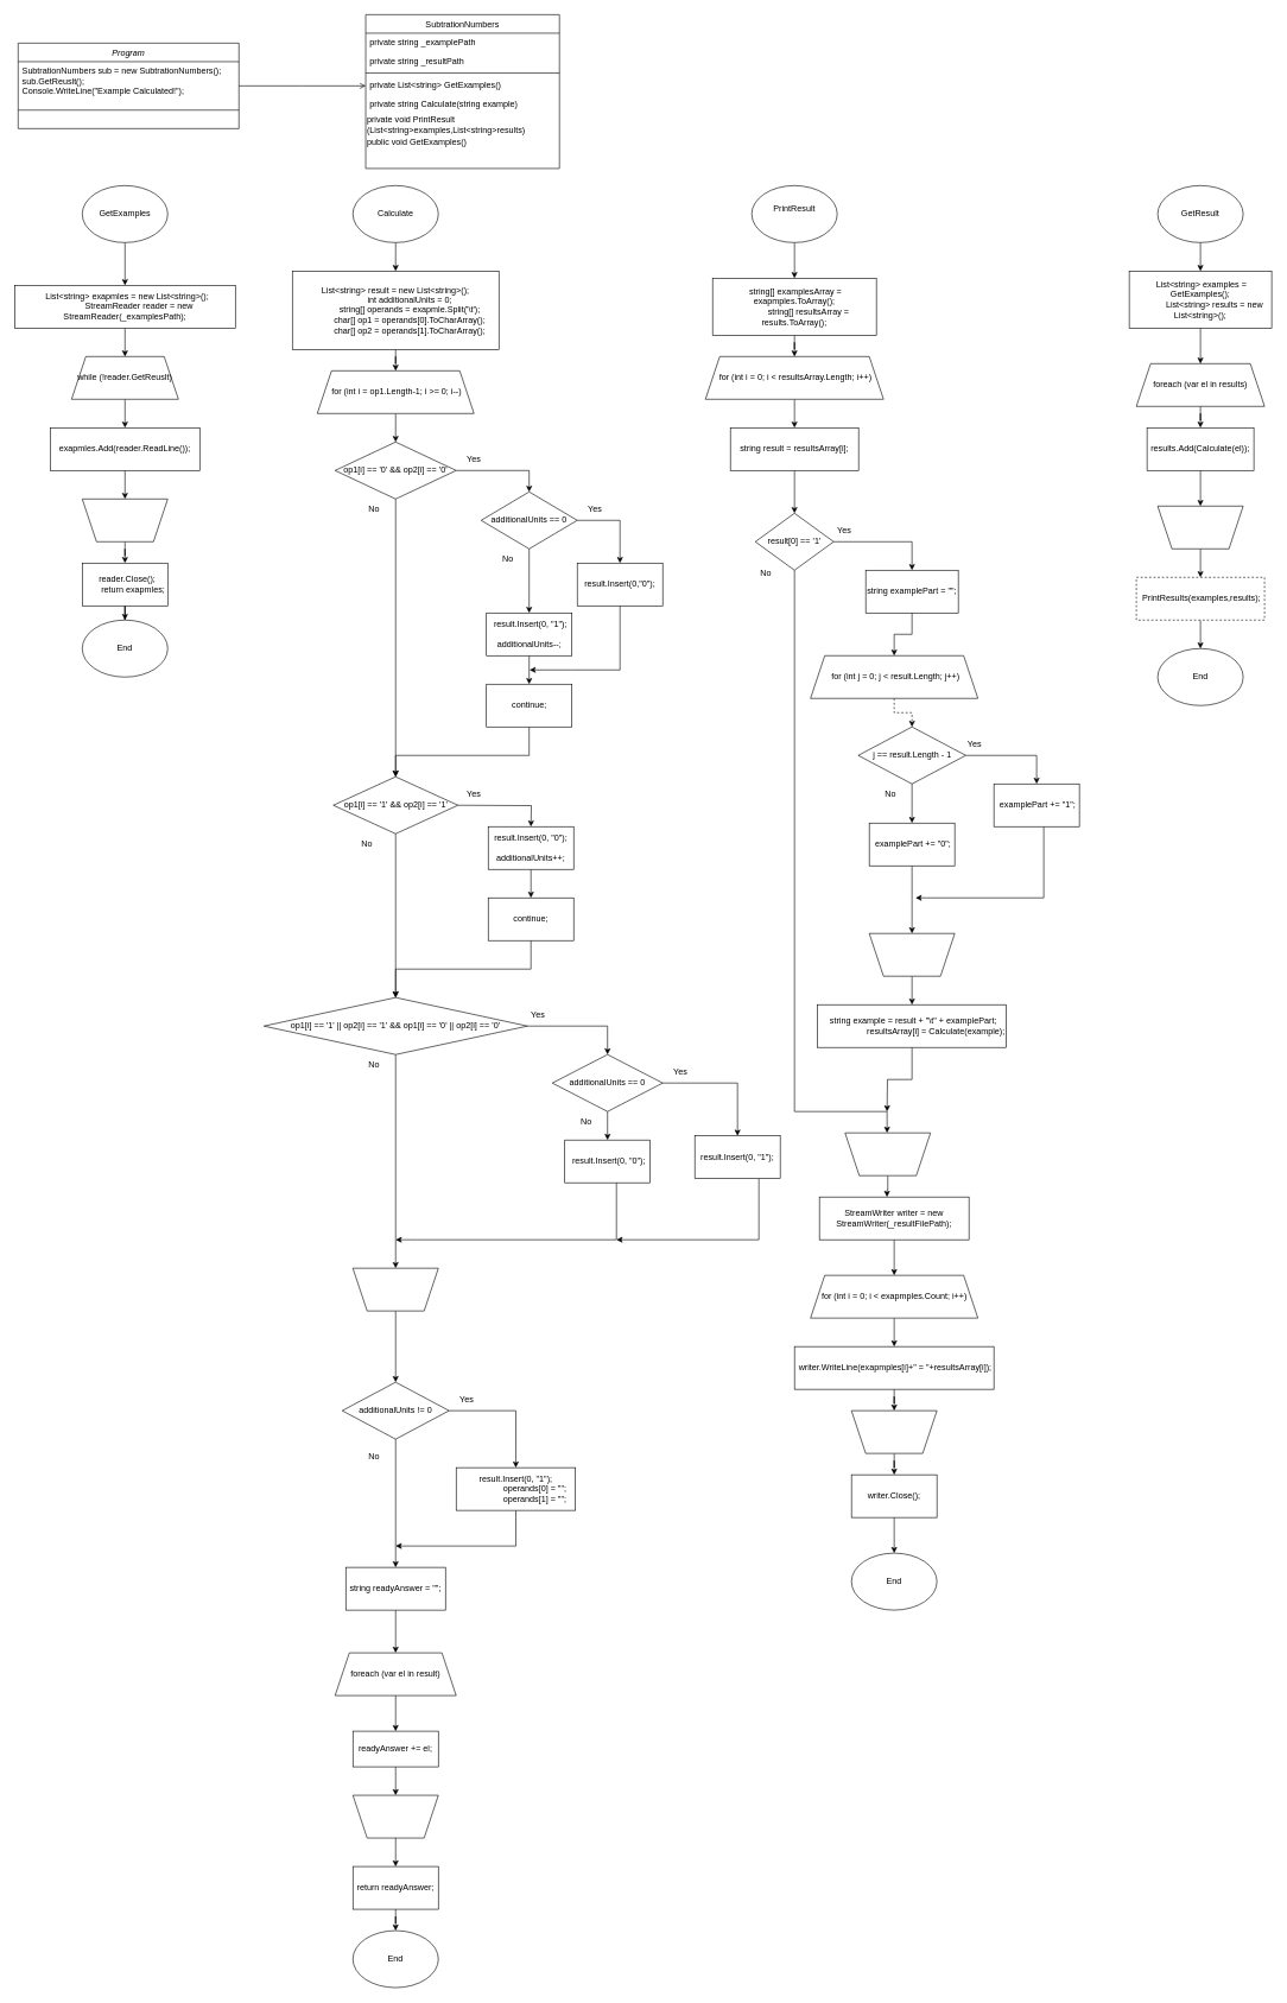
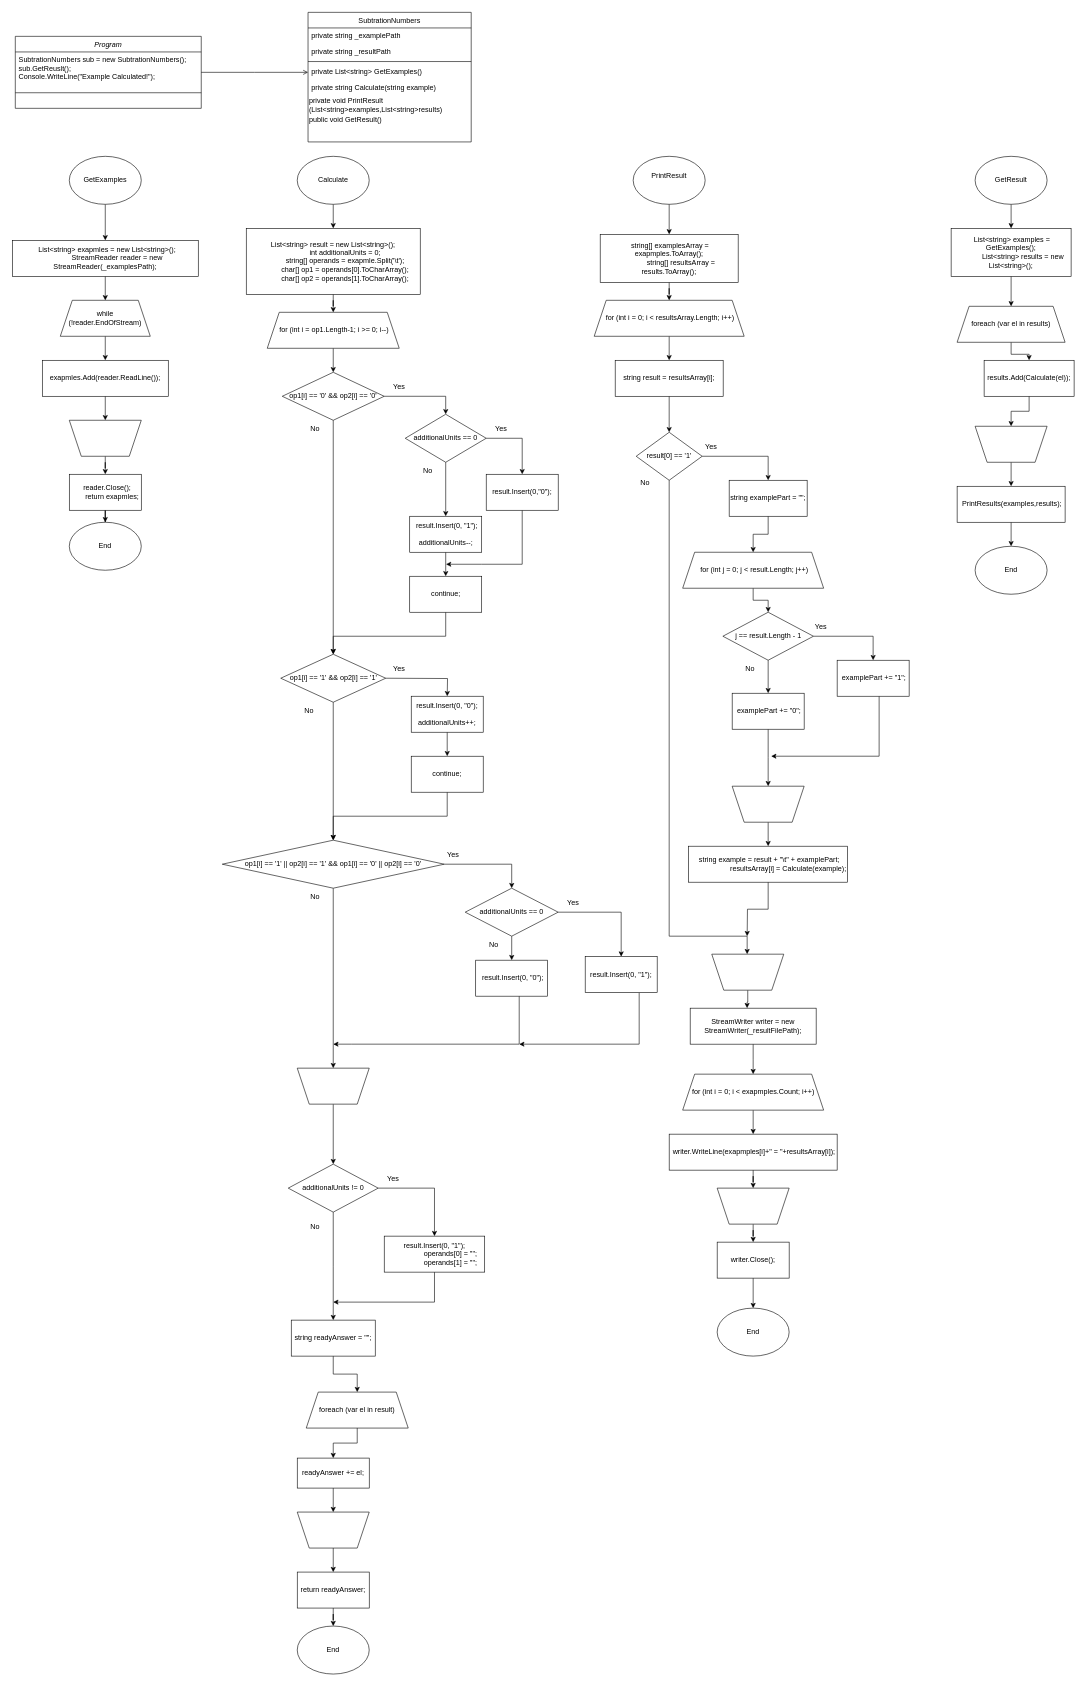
- <mxCell id="12" value="&lt;div align=&quot;left&quot;&gt;public void GetExamples()&lt;/div&gt;" style="text;html=1;align=left;verticalAlign=middle;resizable=0;points=[];autosize=1;strokeColor=none;fillColor=none;" vertex="1" parent="5"><mxGeometry y="170" width="272" height="20" as="geometry" /></mxCell>
+ <mxCell id="12" value="&lt;div align=&quot;left&quot;&gt;public void GetResult()&lt;/div&gt;" style="text;html=1;align=left;verticalAlign=middle;resizable=0;points=[];autosize=1;strokeColor=none;fillColor=none;" vertex="1" parent="5"><mxGeometry y="170" width="272" height="20" as="geometry" /></mxCell>
- <mxCell id="19" value="while (!reader.GetReuslt)" style="shape=trapezoid;perimeter=trapezoidPerimeter;whiteSpace=wrap;html=1;fixedSize=1;align=center;" vertex="1" parent="1"><mxGeometry x="100" y="500" width="150" height="60" as="geometry" /></mxCell>
+ <mxCell id="19" value="while (!reader.EndOfStream)" style="shape=trapezoid;perimeter=trapezoidPerimeter;whiteSpace=wrap;html=1;fixedSize=1;align=center;" vertex="1" parent="1"><mxGeometry x="100" y="500" width="150" height="60" as="geometry" /></mxCell>
- <mxCell id="142" value="results.Add(Calculate(el));" style="rounded=0;whiteSpace=wrap;html=1;align=center;" vertex="1" parent="1"><mxGeometry x="1610" y="600" width="150" height="60" as="geometry" /></mxCell>
+ <mxCell id="142" value="results.Add(Calculate(el));" style="rounded=0;whiteSpace=wrap;html=1;align=center;" vertex="1" parent="1"><mxGeometry x="1640" y="600" width="150" height="60" as="geometry" /></mxCell>
- <mxCell id="146" value="&amp;nbsp;PrintResults(examples,results);" style="rounded=0;whiteSpace=wrap;html=1;align=center;dashed=1;" vertex="1" parent="1"><mxGeometry x="1595" y="810" width="180" height="60" as="geometry" /></mxCell>
+ <mxCell id="146" value="&amp;nbsp;PrintResults(examples,results);" style="rounded=0;whiteSpace=wrap;html=1;align=center;" vertex="1" parent="1"><mxGeometry x="1595" y="810" width="180" height="60" as="geometry" /></mxCell>
- <mxCell id="106" style="edgeStyle=orthogonalEdgeStyle;rounded=0;orthogonalLoop=1;jettySize=auto;html=1;entryX=0.5;entryY=0;entryDx=0;entryDy=0;dashed=1;" edge="1" parent="1" source="107" target="110"><mxGeometry relative="1" as="geometry" /></mxCell>
+ <mxCell id="106" style="edgeStyle=orthogonalEdgeStyle;rounded=0;orthogonalLoop=1;jettySize=auto;html=1;entryX=0.5;entryY=0;entryDx=0;entryDy=0;" edge="1" parent="1" source="107" target="110"><mxGeometry relative="1" as="geometry" /></mxCell>
- <mxCell id="84" value="foreach (var el in result)" style="shape=trapezoid;perimeter=trapezoidPerimeter;whiteSpace=wrap;html=1;fixedSize=1;align=center;" vertex="1" parent="1"><mxGeometry x="470" y="2320" width="170" height="60" as="geometry" /></mxCell>
+ <mxCell id="84" value="foreach (var el in result)" style="shape=trapezoid;perimeter=trapezoidPerimeter;whiteSpace=wrap;html=1;fixedSize=1;align=center;" vertex="1" parent="1"><mxGeometry x="510" y="2320" width="170" height="60" as="geometry" /></mxCell>
